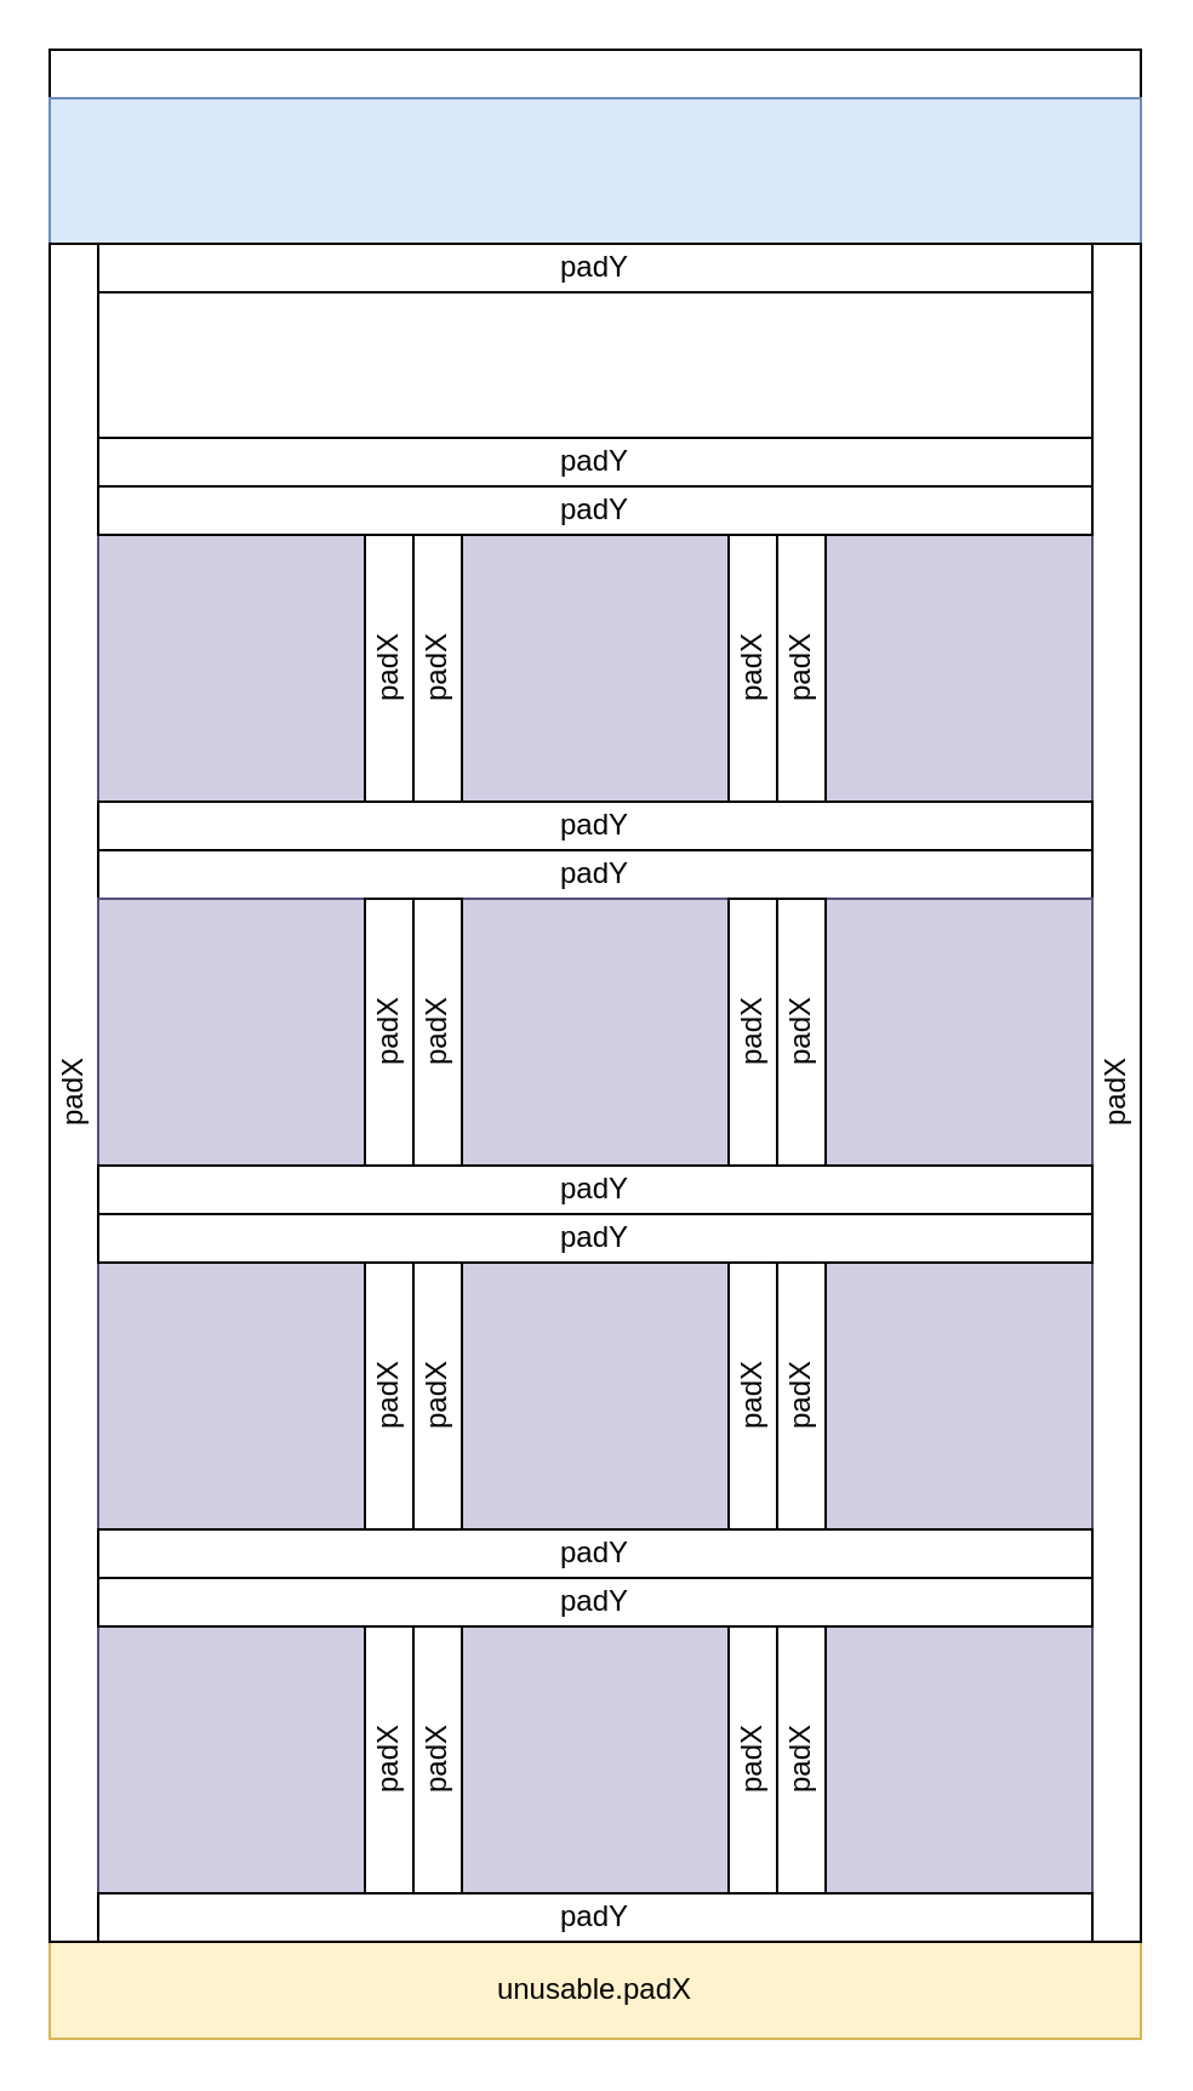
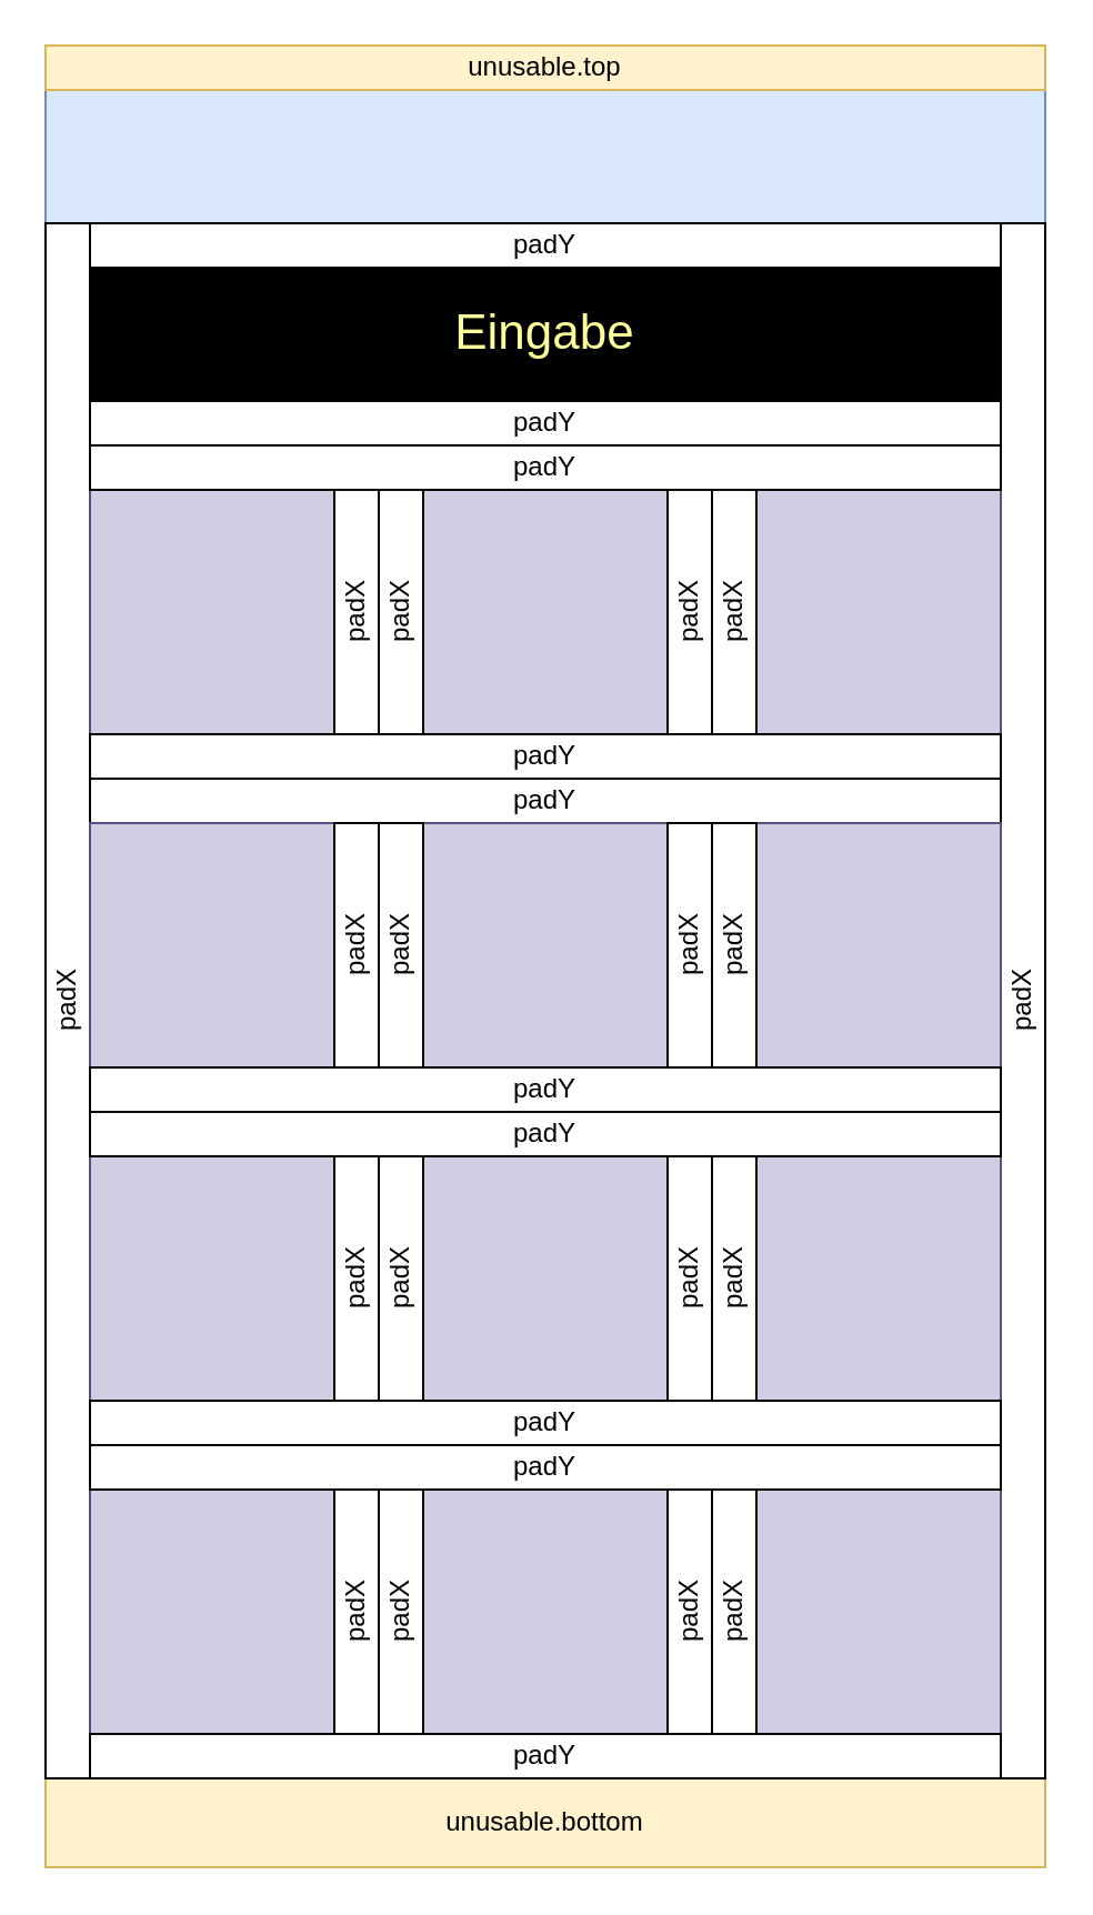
+ <mxCell id="4" value="unusable.top" style="rounded=0;whiteSpace=wrap;html=1;fillColor=#fff2cc;strokeColor=#d6b656;" vertex="1" parent="1"><mxGeometry x="20" y="20" width="450" height="20" as="geometry" /></mxCell>
+ <mxCell id="6" value="Eingabe" style="rounded=0;whiteSpace=wrap;html=1;fillColor=#000000;fontSize=22;fontColor=#FFFF99;" vertex="1" parent="1"><mxGeometry x="40" y="120" width="410" height="60" as="geometry" /></mxCell>
- <mxCell id="7" value="unusable.padX" style="rounded=0;whiteSpace=wrap;html=1;fillColor=#fff2cc;strokeColor=#d6b656;" vertex="1" parent="1"><mxGeometry x="20" y="800" width="450" height="40" as="geometry" /></mxCell>
+ <mxCell id="7" value="unusable.bottom" style="rounded=0;whiteSpace=wrap;html=1;fillColor=#fff2cc;strokeColor=#d6b656;" vertex="1" parent="1"><mxGeometry x="20" y="800" width="450" height="40" as="geometry" /></mxCell>
